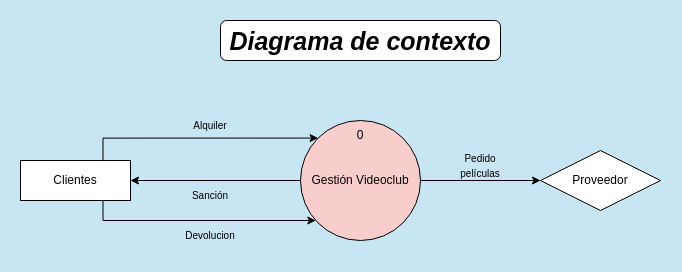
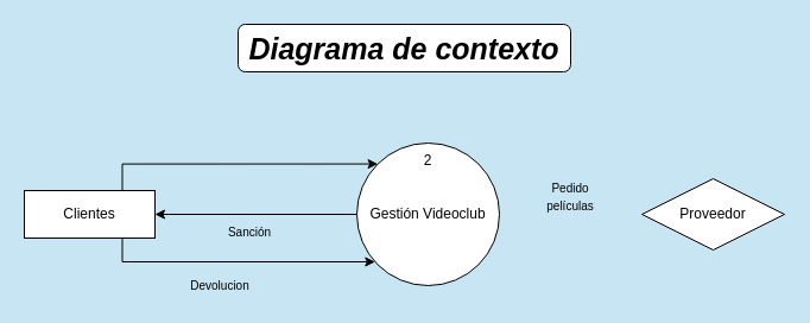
- <mxCell id="8" value="&lt;font style=&quot;font-size: 25px;&quot;&gt;&lt;b&gt;&lt;i&gt;Diagrama de contexto&lt;/i&gt;&lt;/b&gt;&lt;/font&gt;" style="rounded=1;whiteSpace=wrap;html=1;" parent="1" vertex="1"><mxGeometry x="220" y="20" width="280" height="40" as="geometry" /></mxCell>
+ <mxCell id="8" value="&lt;font style=&quot;font-size: 25px;&quot;&gt;&lt;b&gt;&lt;i&gt;Diagrama de contexto&lt;/i&gt;&lt;/b&gt;&lt;/font&gt;" style="rounded=1;whiteSpace=wrap;html=1;" parent="1" vertex="1"><mxGeometry x="200" y="20" width="280" height="40" as="geometry" /></mxCell>
- <mxCell id="11" value="&lt;font style=&quot;font-size: 10px;&quot;&gt;Alquiler&lt;/font&gt;" style="text;html=1;strokeColor=none;fillColor=none;align=center;verticalAlign=middle;whiteSpace=wrap;rounded=0;" vertex="1" parent="1"><mxGeometry x="180" y="110" width="60" height="30" as="geometry" /></mxCell>
- <mxCell id="9" value="0" style="text;html=1;strokeColor=none;fillColor=none;align=center;verticalAlign=middle;whiteSpace=wrap;rounded=0;" parent="1" vertex="1"><mxGeometry x="350" y="130" width="20" height="10" as="geometry" /></mxCell>
+ <mxCell id="9" value="2" style="text;html=1;strokeColor=none;fillColor=none;align=center;verticalAlign=middle;whiteSpace=wrap;rounded=0;" parent="1" vertex="1"><mxGeometry x="350" y="130" width="20" height="10" as="geometry" /></mxCell>
- <mxCell id="3" value="Gestión Videoclub" style="ellipse;whiteSpace=wrap;html=1;aspect=fixed;fillColor=#f8cecc;" parent="1" vertex="1"><mxGeometry x="300" y="120" width="120" height="120" as="geometry" /></mxCell>
+ <mxCell id="3" value="Gestión Videoclub" style="ellipse;whiteSpace=wrap;html=1;aspect=fixed;" parent="1" vertex="1"><mxGeometry x="300" y="120" width="120" height="120" as="geometry" /></mxCell>
- <mxCell id="6" style="edgeStyle=orthogonalEdgeStyle;rounded=0;orthogonalLoop=1;jettySize=auto;html=1;exitX=0;exitY=0.5;exitDx=0;exitDy=0;entryX=1;entryY=0.5;entryDx=0;entryDy=0;startArrow=classic;startFill=1;endArrow=none;endFill=0;" parent="1" source="7" target="3" edge="1"><mxGeometry relative="1" as="geometry" /></mxCell>
- <mxCell id="12" value="&lt;font style=&quot;font-size: 10px;&quot;&gt;Devolucion&lt;/font&gt;" style="text;html=1;strokeColor=none;fillColor=none;align=center;verticalAlign=middle;whiteSpace=wrap;rounded=0;" vertex="1" parent="1"><mxGeometry x="180" y="220" width="60" height="30" as="geometry" /></mxCell>
+ <mxCell id="12" value="&lt;font style=&quot;font-size: 10px;&quot;&gt;Devolucion&lt;/font&gt;" style="text;html=1;strokeColor=none;fillColor=none;align=center;verticalAlign=middle;whiteSpace=wrap;rounded=0;" vertex="1" parent="1"><mxGeometry x="155" y="225" width="60" height="30" as="geometry" /></mxCell>
